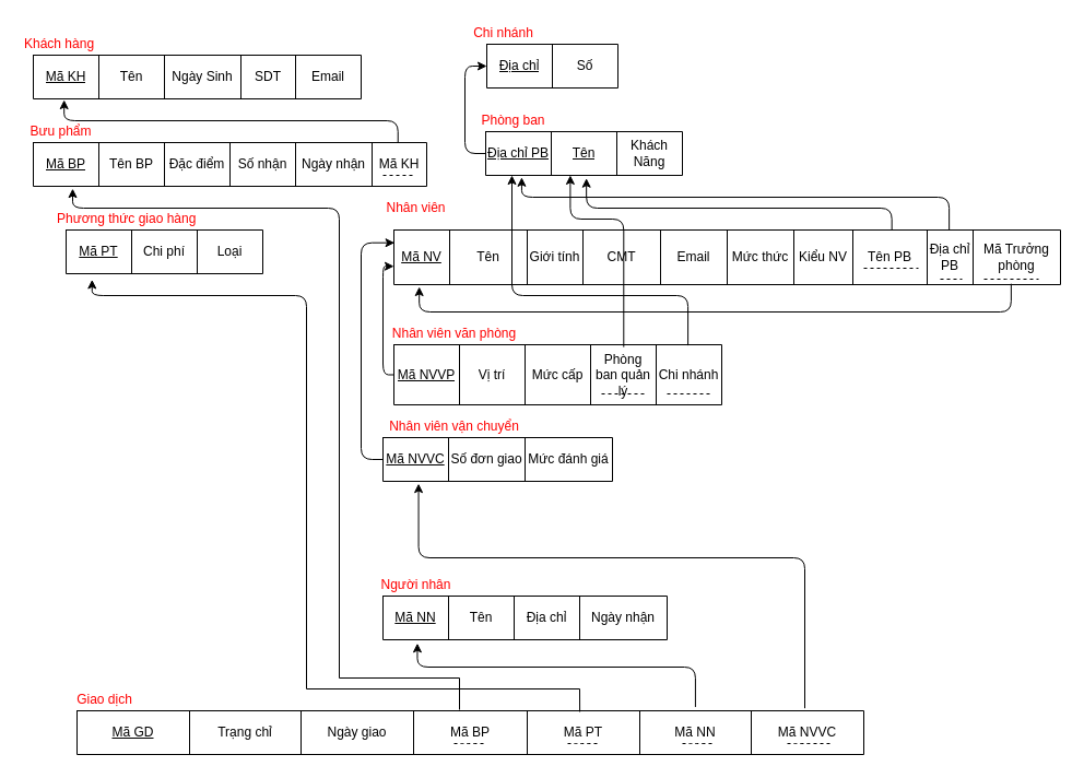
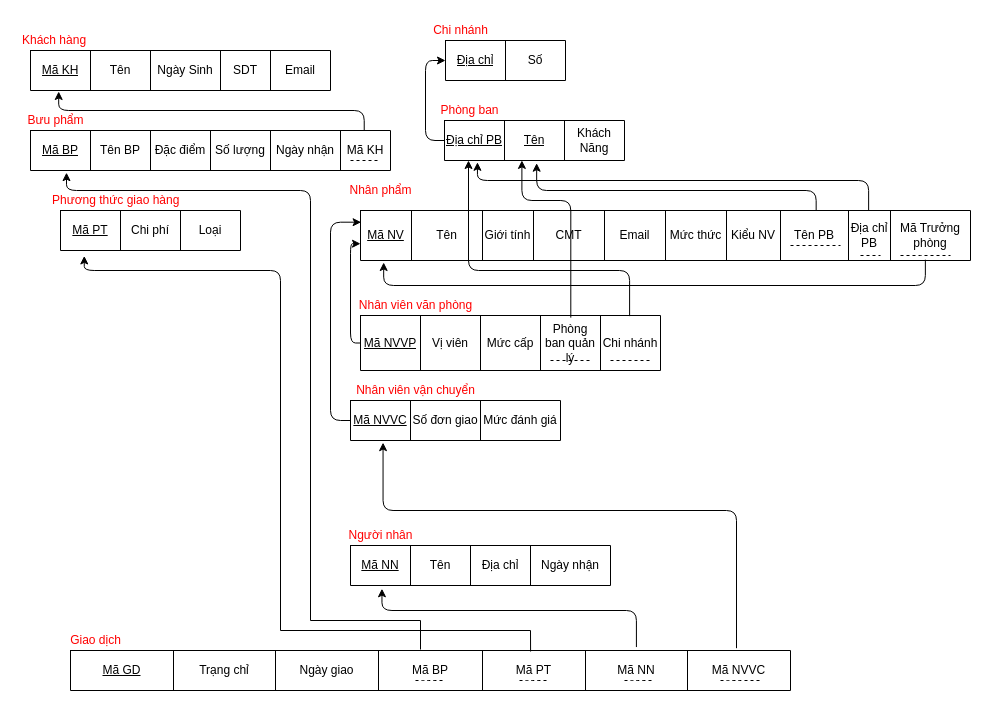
- <mxCell id="15" value="Số nhận" style="shape=partialRectangle;html=1;whiteSpace=wrap;connectable=0;overflow=hidden;fillColor=none;top=0;left=0;bottom=0;right=0;" parent="11" vertex="1"><mxGeometry x="180" width="60" height="40" as="geometry" /></mxCell>
+ <mxCell id="15" value="Số lượng" style="shape=partialRectangle;html=1;whiteSpace=wrap;connectable=0;overflow=hidden;fillColor=none;top=0;left=0;bottom=0;right=0;" parent="11" vertex="1"><mxGeometry x="180" width="60" height="40" as="geometry" /></mxCell>
- <mxCell id="51" value="Nhân viên" style="text;html=1;align=center;verticalAlign=middle;resizable=0;points=[];autosize=1;fontColor=#FF0000;" parent="1" vertex="1"><mxGeometry x="345" y="180" width="70" height="20" as="geometry" /></mxCell>
+ <mxCell id="51" value="Nhân phẩm" style="text;html=1;align=center;verticalAlign=middle;resizable=0;points=[];autosize=1;fontColor=#FF0000;" parent="1" vertex="1"><mxGeometry x="345" y="180" width="70" height="20" as="geometry" /></mxCell>
- <mxCell id="58" value="Vị trí" style="shape=partialRectangle;html=1;whiteSpace=wrap;connectable=0;overflow=hidden;fillColor=none;top=0;left=0;bottom=0;right=0;" parent="56" vertex="1"><mxGeometry x="60" width="60" height="55" as="geometry" /></mxCell>
+ <mxCell id="58" value="Vị viên" style="shape=partialRectangle;html=1;whiteSpace=wrap;connectable=0;overflow=hidden;fillColor=none;top=0;left=0;bottom=0;right=0;" parent="56" vertex="1"><mxGeometry x="60" width="60" height="55" as="geometry" /></mxCell>
